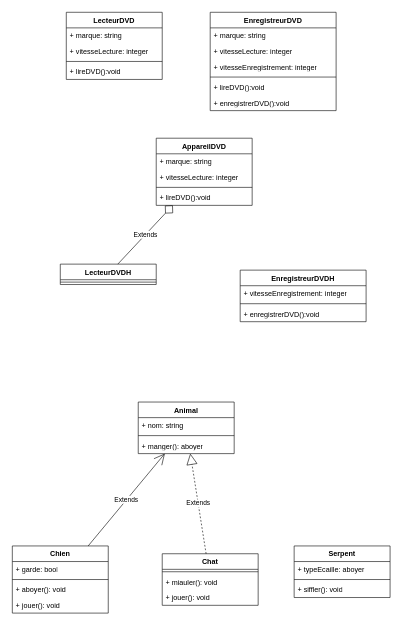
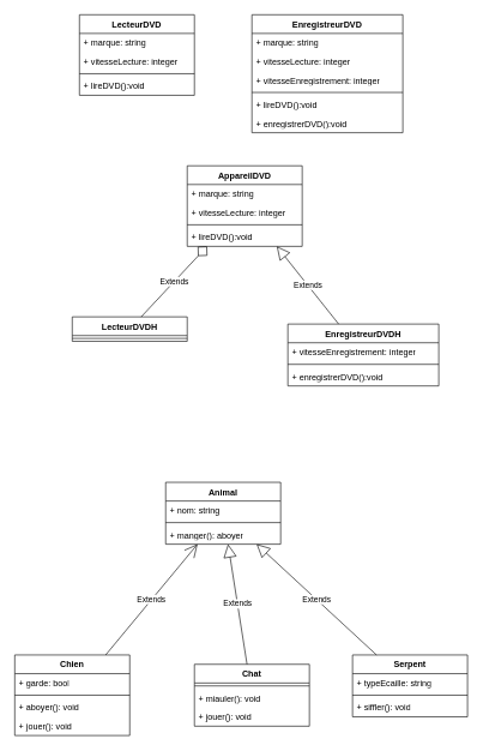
+ <mxCell id="26" value="Extends" style="endArrow=block;endSize=16;endFill=0;html=1;rounded=0;" parent="1" source="16" target="20" edge="1"><mxGeometry width="160" relative="1" as="geometry"><mxPoint x="206" y="450" as="sourcePoint" /><mxPoint x="298" y="352" as="targetPoint" /></mxGeometry></mxCell>
+ <mxCell id="46" value="Extends" style="endArrow=block;endSize=16;endFill=0;html=1;rounded=0;" parent="1" source="36" target="40" edge="1"><mxGeometry width="160" relative="1" as="geometry"><mxPoint x="350" y="933" as="sourcePoint" /><mxPoint x="326" y="766" as="targetPoint" /></mxGeometry></mxCell>
- <mxCell id="45" value="Extends" style="endArrow=block;endSize=16;endFill=0;html=1;rounded=0;dashed=1;" parent="1" source="32" target="40" edge="1"><mxGeometry width="160" relative="1" as="geometry"><mxPoint x="172" y="920" as="sourcePoint" /><mxPoint x="288" y="766" as="targetPoint" /></mxGeometry></mxCell>
+ <mxCell id="45" value="Extends" style="endArrow=block;endSize=16;endFill=0;html=1;rounded=0;" parent="1" source="32" target="40" edge="1"><mxGeometry width="160" relative="1" as="geometry"><mxPoint x="172" y="920" as="sourcePoint" /><mxPoint x="288" y="766" as="targetPoint" /></mxGeometry></mxCell>
- <mxCell id="37" value="+ typeEcaille: aboyer" style="text;strokeColor=none;fillColor=none;align=left;verticalAlign=top;spacingLeft=4;spacingRight=4;overflow=hidden;rotatable=0;points=[[0,0.5],[1,0.5]];portConstraint=eastwest;whiteSpace=wrap;html=1;" parent="36" vertex="1"><mxGeometry y="26" width="160" height="26" as="geometry" /></mxCell>
+ <mxCell id="37" value="+ typeEcaille: string" style="text;strokeColor=none;fillColor=none;align=left;verticalAlign=top;spacingLeft=4;spacingRight=4;overflow=hidden;rotatable=0;points=[[0,0.5],[1,0.5]];portConstraint=eastwest;whiteSpace=wrap;html=1;" parent="36" vertex="1"><mxGeometry y="26" width="160" height="26" as="geometry" /></mxCell>
